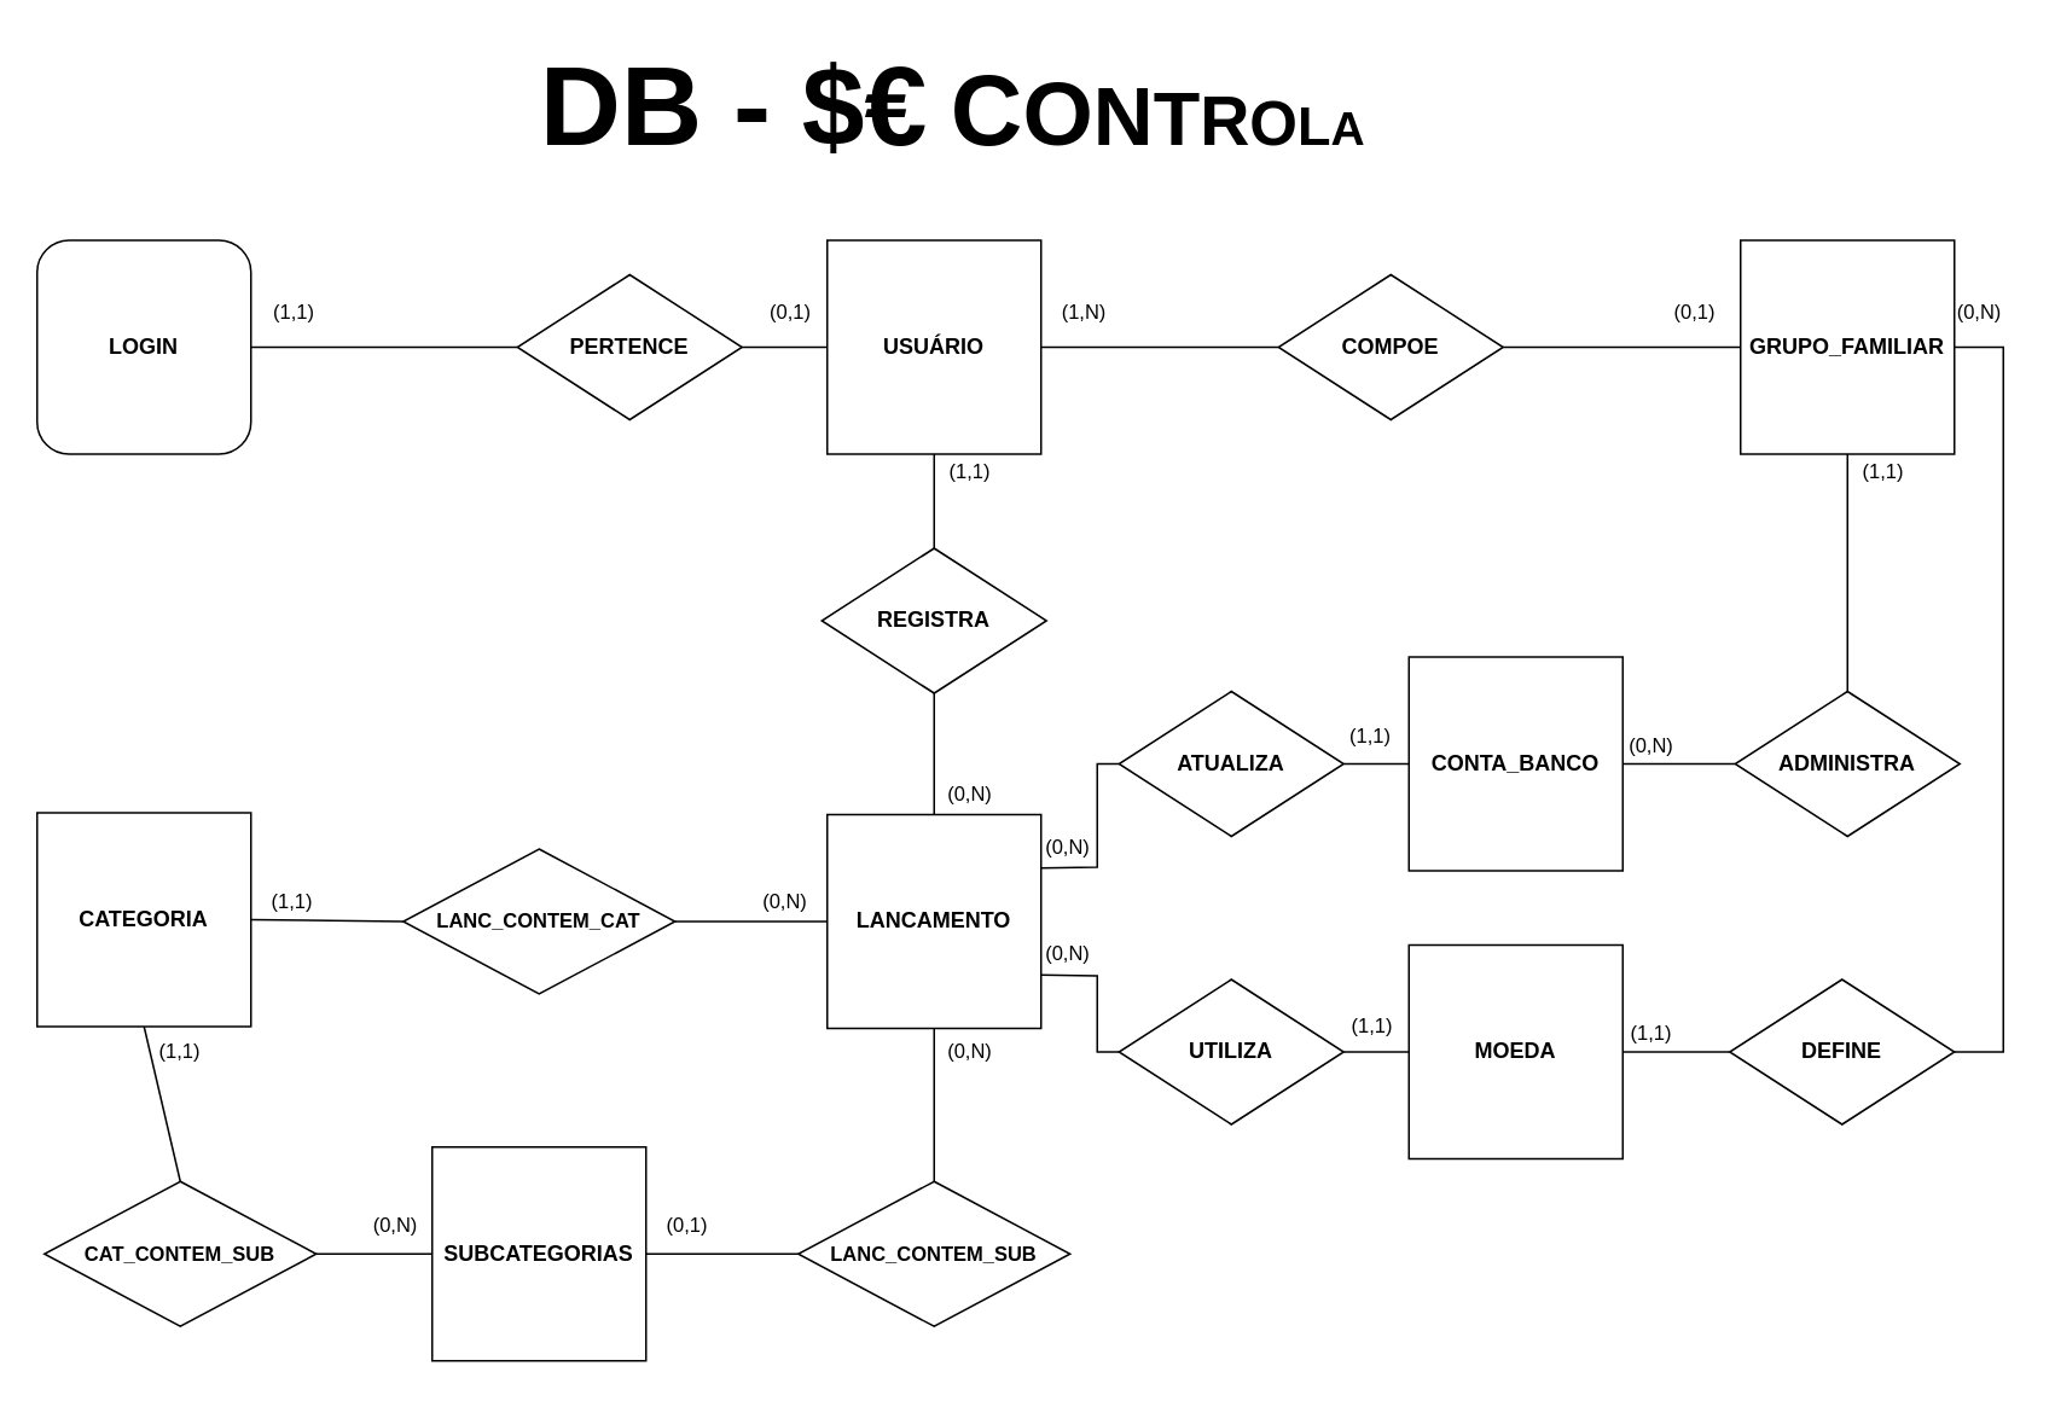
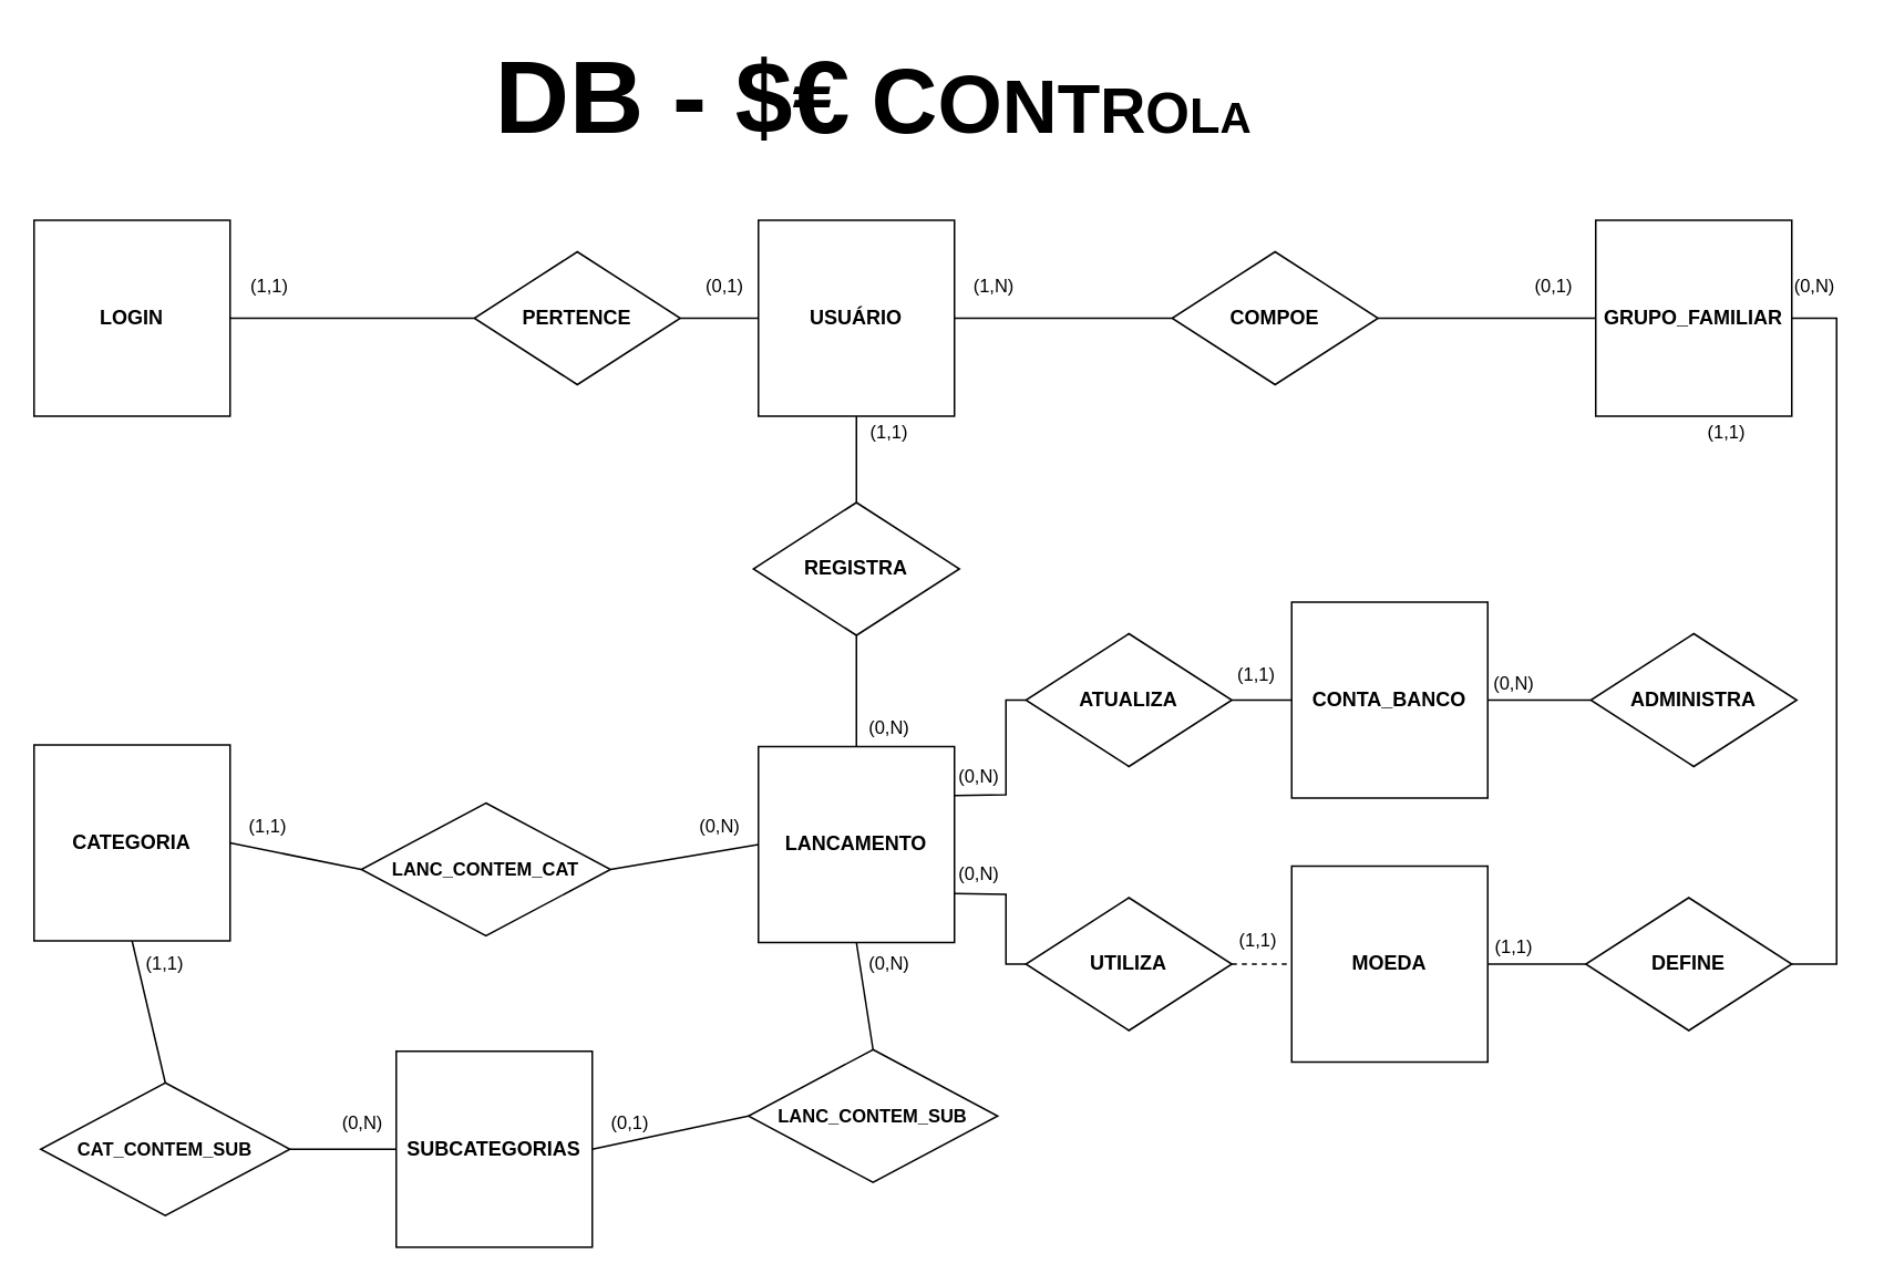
- <mxCell id="3" value="LOGIN" style="whiteSpace=wrap;html=1;aspect=fixed;fontSize=12;fontStyle=1;rounded=1;" vertex="1" parent="1"><mxGeometry x="20" y="132" width="118" height="118" as="geometry" /></mxCell>
+ <mxCell id="3" value="LOGIN" style="whiteSpace=wrap;html=1;aspect=fixed;fontSize=12;fontStyle=1" vertex="1" parent="1"><mxGeometry x="20" y="132" width="118" height="118" as="geometry" /></mxCell>
- <mxCell id="11" style="edgeStyle=none;rounded=0;orthogonalLoop=1;jettySize=auto;html=1;exitX=0.5;exitY=1;exitDx=0;exitDy=0;entryX=0.5;entryY=0;entryDx=0;entryDy=0;endArrow=none;endFill=0;fontSize=11;" edge="1" parent="1" source="12" target="45"><mxGeometry relative="1" as="geometry" /></mxCell>
- <mxCell id="26" value="LANC_CONTEM_CAT" style="rhombus;whiteSpace=wrap;html=1;fontSize=11;fontStyle=1" vertex="1" parent="1"><mxGeometry x="222" y="468" width="150" height="80" as="geometry" /></mxCell>
+ <mxCell id="26" value="LANC_CONTEM_CAT" style="rhombus;whiteSpace=wrap;html=1;fontSize=11;fontStyle=1" vertex="1" parent="1"><mxGeometry x="217" y="483" width="150" height="80" as="geometry" /></mxCell>
- <mxCell id="51" style="edgeStyle=none;rounded=0;orthogonalLoop=1;jettySize=auto;html=1;exitX=1;exitY=0.5;exitDx=0;exitDy=0;entryX=0;entryY=0.5;entryDx=0;entryDy=0;endArrow=none;endFill=0;fontSize=11;" edge="1" parent="1" source="52" target="10"><mxGeometry relative="1" as="geometry"><mxPoint x="743.167" y="579.833" as="sourcePoint" /></mxGeometry></mxCell>
+ <mxCell id="51" style="edgeStyle=none;rounded=0;orthogonalLoop=1;jettySize=auto;html=1;exitX=1;exitY=0.5;exitDx=0;exitDy=0;entryX=0;entryY=0.5;entryDx=0;entryDy=0;endArrow=none;endFill=0;fontSize=11;dashed=1;" edge="1" parent="1" source="52" target="10"><mxGeometry relative="1" as="geometry"><mxPoint x="743.167" y="579.833" as="sourcePoint" /></mxGeometry></mxCell>
- <mxCell id="27" value="LANC_CONTEM_SUB" style="rhombus;whiteSpace=wrap;html=1;fontSize=11;fontStyle=1" vertex="1" parent="1"><mxGeometry x="440" y="651.5" width="150" height="80" as="geometry" /></mxCell>
+ <mxCell id="27" value="LANC_CONTEM_SUB" style="rhombus;whiteSpace=wrap;html=1;fontSize=11;fontStyle=1" vertex="1" parent="1"><mxGeometry x="450" y="631.5" width="150" height="80" as="geometry" /></mxCell>
